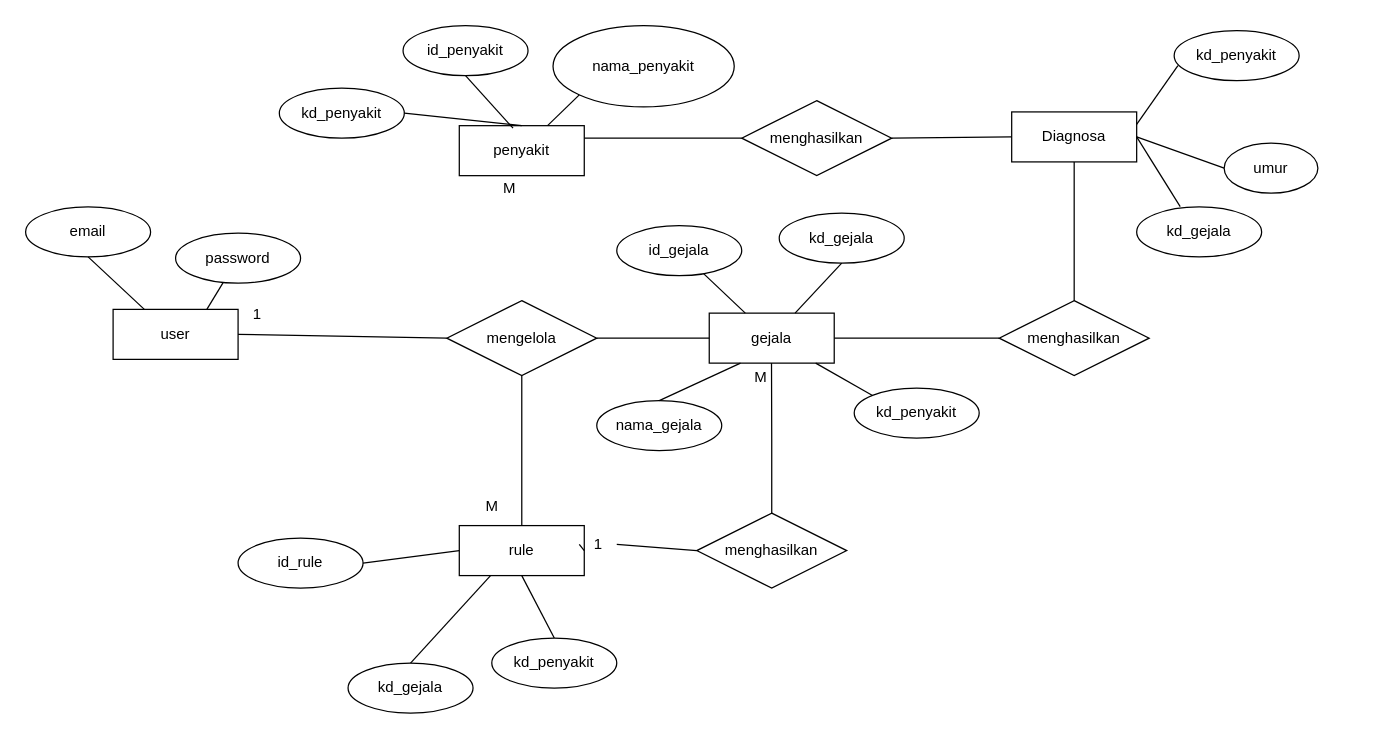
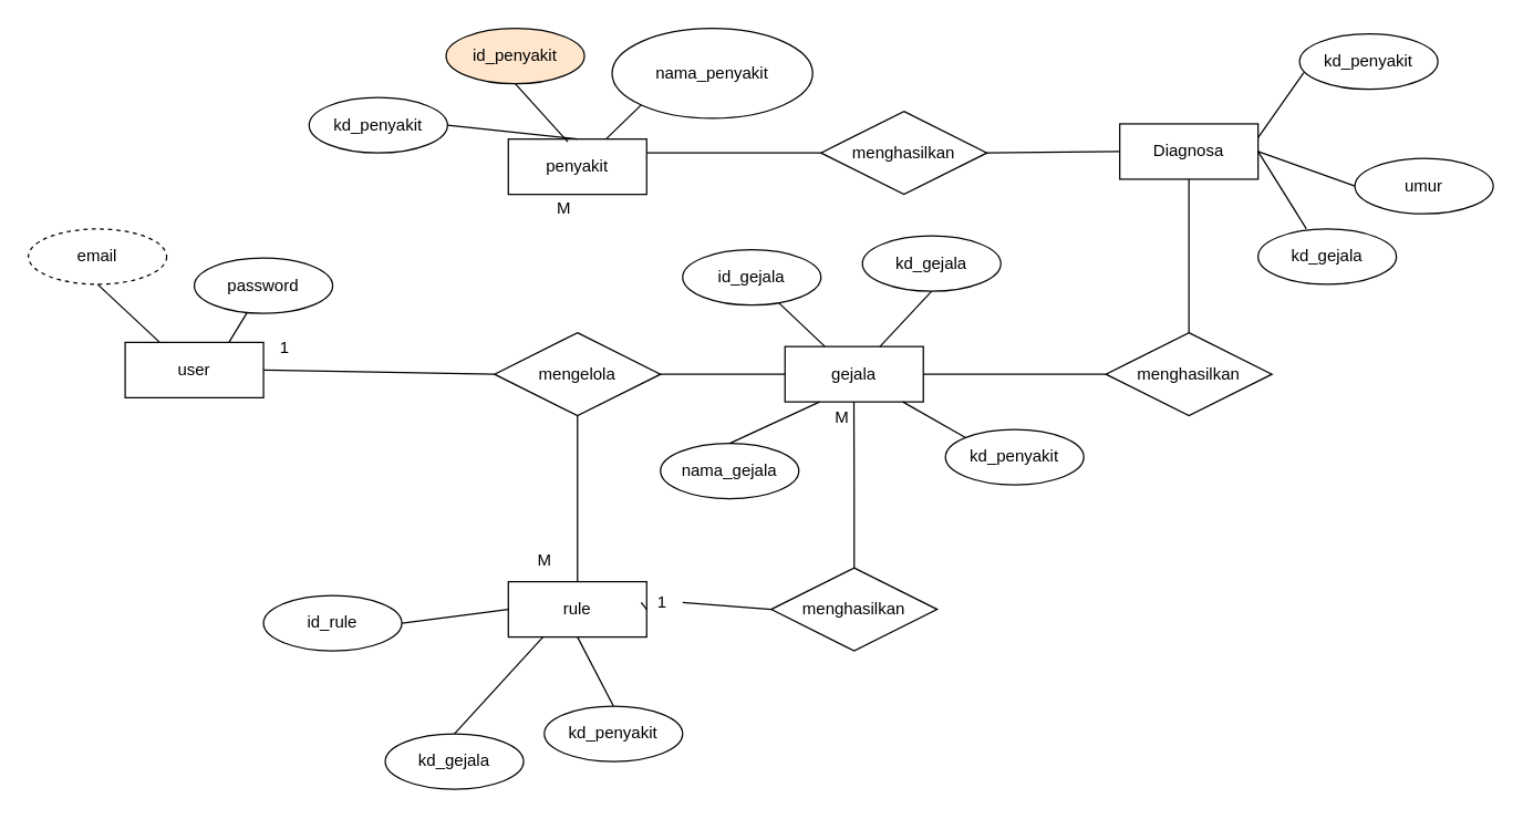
- <mxCell id="10" value="id_penyakit" style="ellipse;whiteSpace=wrap;html=1;align=center;" parent="1" vertex="1"><mxGeometry x="322" y="20" width="100" height="40" as="geometry" /></mxCell>
+ <mxCell id="10" value="id_penyakit" style="ellipse;whiteSpace=wrap;html=1;align=center;fillColor=#ffe6cc;" parent="1" vertex="1"><mxGeometry x="322" y="20" width="100" height="40" as="geometry" /></mxCell>
- <mxCell id="19" value="umur" style="ellipse;whiteSpace=wrap;html=1;align=center;" parent="1" vertex="1"><mxGeometry x="979" y="114" width="75" height="40" as="geometry" /></mxCell>
+ <mxCell id="19" value="umur" style="ellipse;whiteSpace=wrap;html=1;align=center;" parent="1" vertex="1"><mxGeometry x="979" y="114" width="100" height="40" as="geometry" /></mxCell>
- <mxCell id="3" value="email" style="ellipse;whiteSpace=wrap;html=1;align=center;" parent="1" vertex="1"><mxGeometry x="20" y="165" width="100" height="40" as="geometry" /></mxCell>
+ <mxCell id="3" value="email" style="ellipse;whiteSpace=wrap;html=1;align=center;dashed=1;" parent="1" vertex="1"><mxGeometry x="20" y="165" width="100" height="40" as="geometry" /></mxCell>
